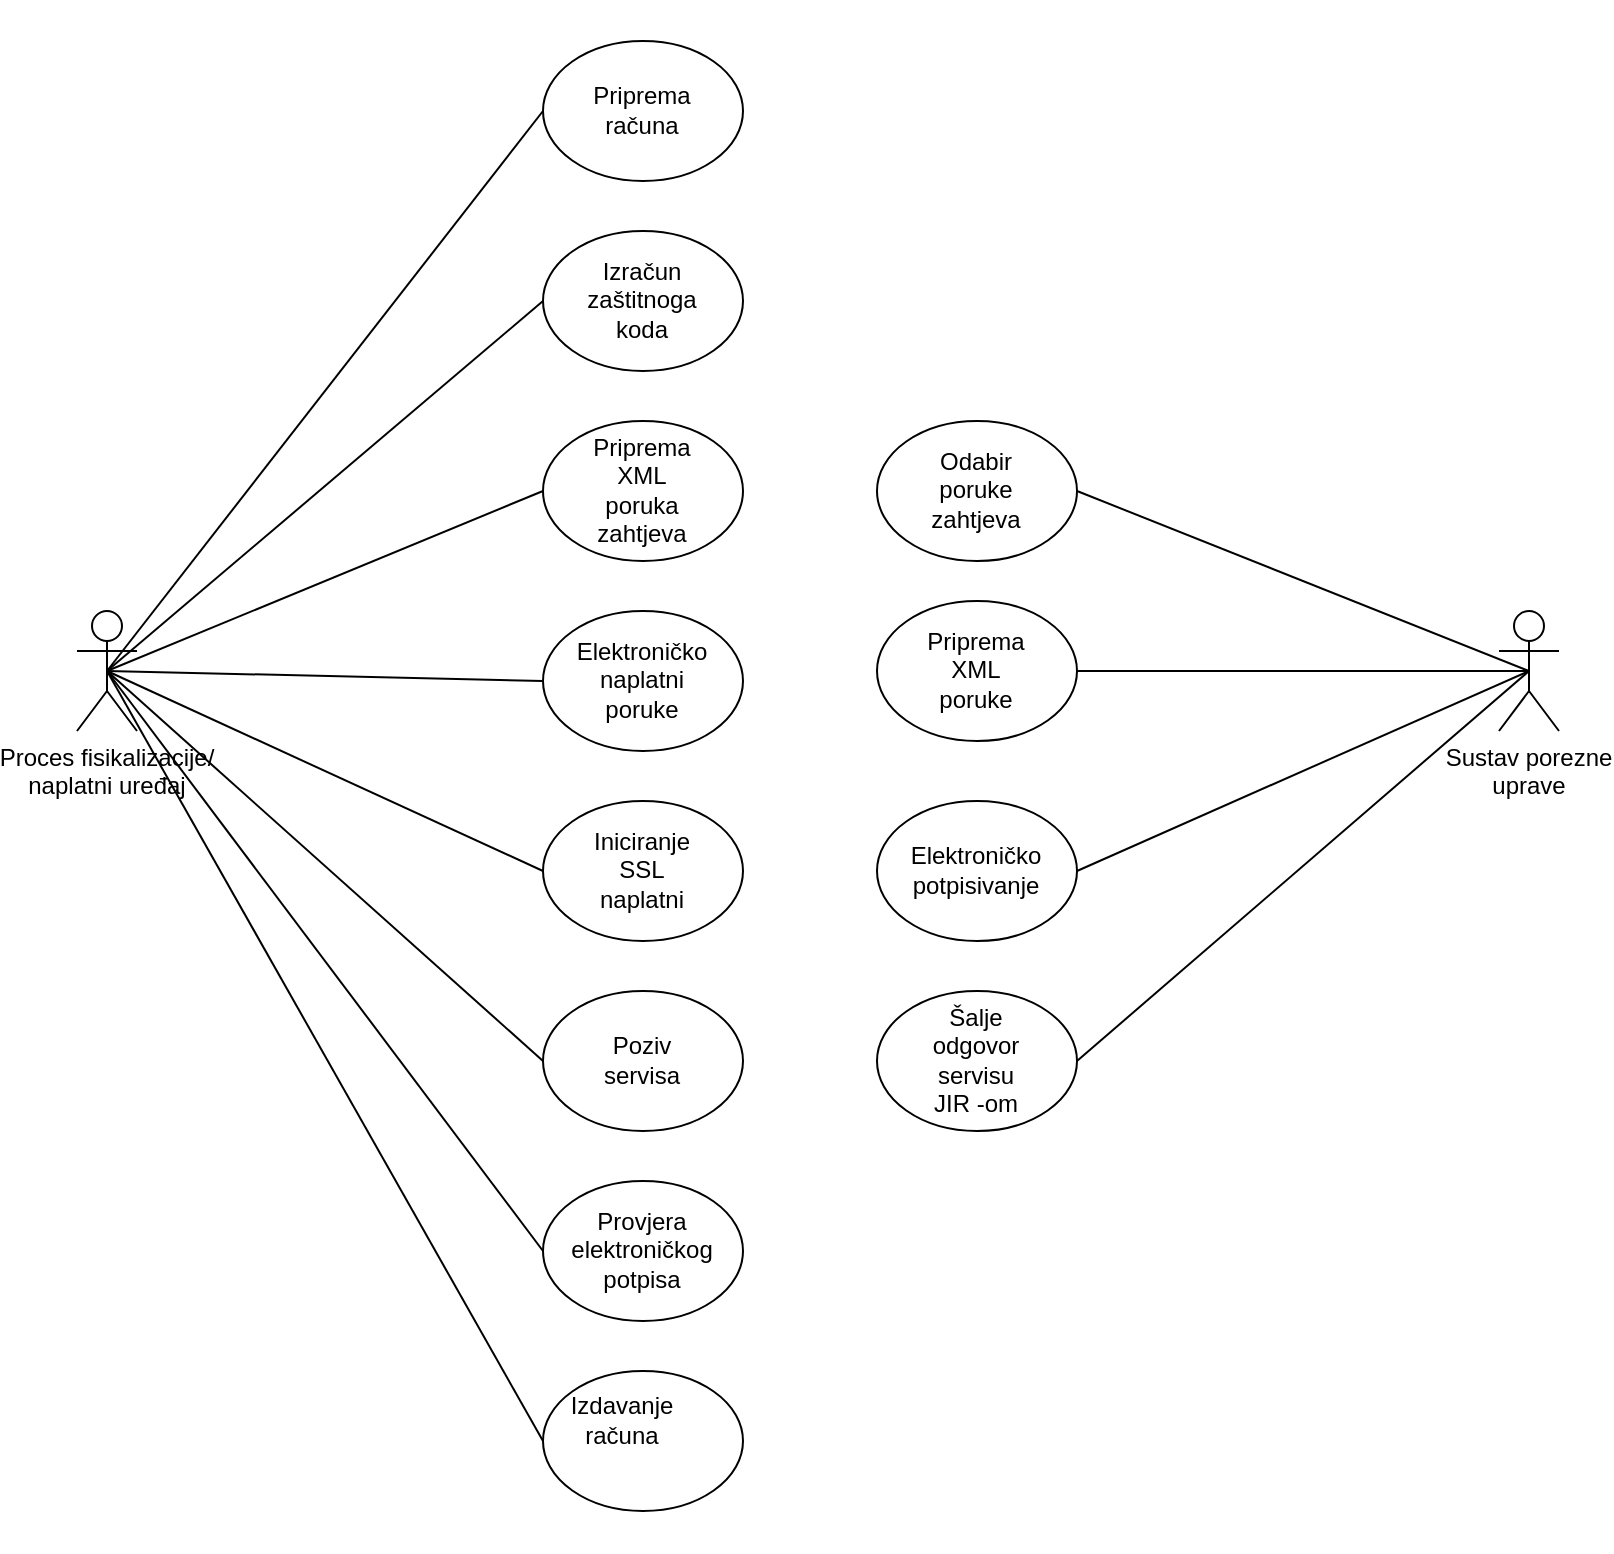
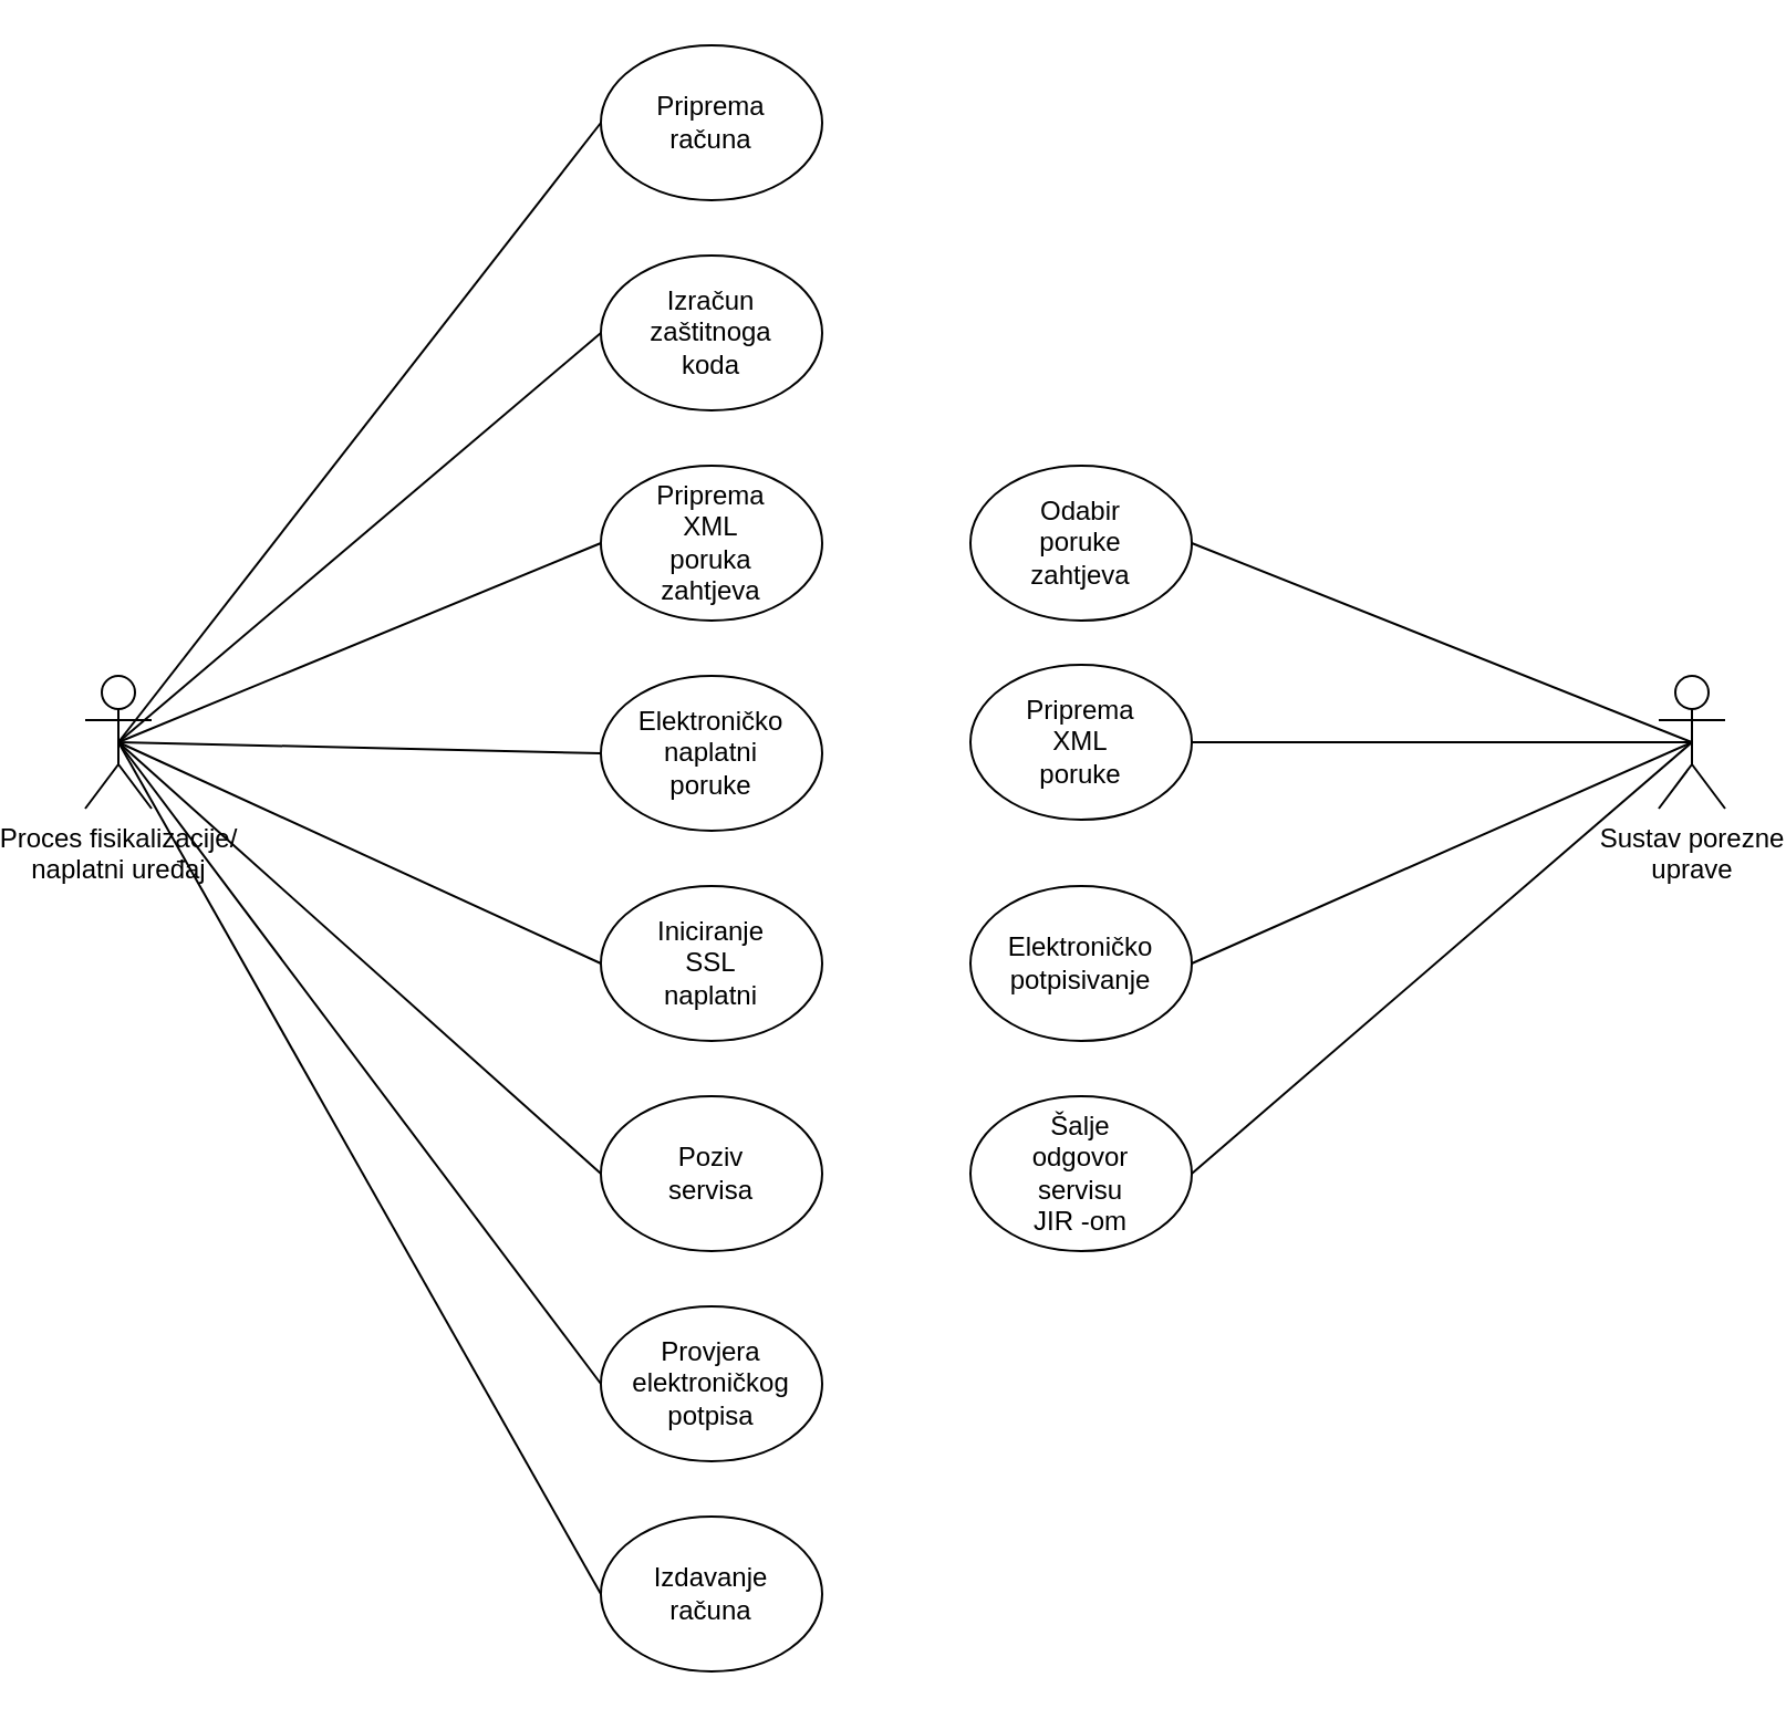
- <mxCell id="16" value="Izdavanje računa" style="text;html=1;strokeColor=none;fillColor=none;align=center;verticalAlign=middle;whiteSpace=wrap;rounded=0;" vertex="1" parent="1"><mxGeometry x="263" y="695" width="60" height="30" as="geometry" /></mxCell>
+ <mxCell id="16" value="Izdavanje računa" style="text;html=1;strokeColor=none;fillColor=none;align=center;verticalAlign=middle;whiteSpace=wrap;rounded=0;" vertex="1" parent="1"><mxGeometry x="273" y="705" width="60" height="30" as="geometry" /></mxCell>
